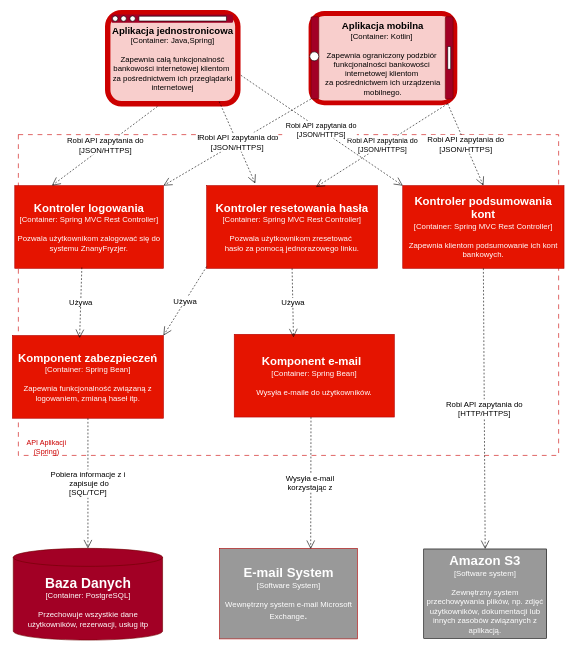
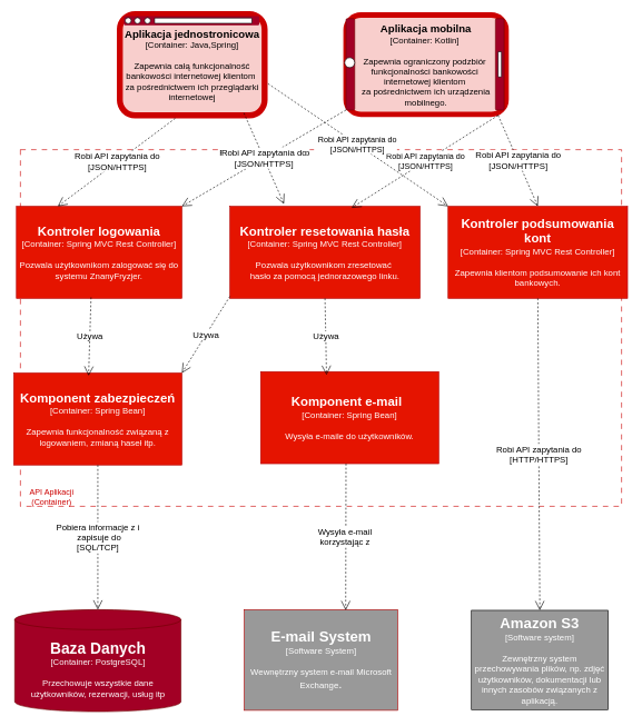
- <mxCell id="34" value="&lt;div&gt;&lt;span style=&quot;color: rgb(204, 0, 0);&quot;&gt;API Aplikacji&lt;/span&gt;&lt;/div&gt;&lt;div&gt;&lt;span style=&quot;color: rgb(204, 0, 0);&quot;&gt;(Spring)&lt;/span&gt;&lt;/div&gt;" style="rounded=0;whiteSpace=wrap;html=1;fillColor=none;strokeColor=none;" vertex="1" parent="1"><mxGeometry x="30" y="730" width="94" height="29" as="geometry" /></mxCell>
+ <mxCell id="34" value="&lt;div&gt;&lt;span style=&quot;color: rgb(204, 0, 0);&quot;&gt;API Aplikacji&lt;/span&gt;&lt;/div&gt;&lt;div&gt;&lt;span style=&quot;color: rgb(204, 0, 0);&quot;&gt;(Container)&lt;/span&gt;&lt;/div&gt;" style="rounded=0;whiteSpace=wrap;html=1;fillColor=none;strokeColor=none;" vertex="1" parent="1"><mxGeometry x="30" y="730" width="94" height="29" as="geometry" /></mxCell>
